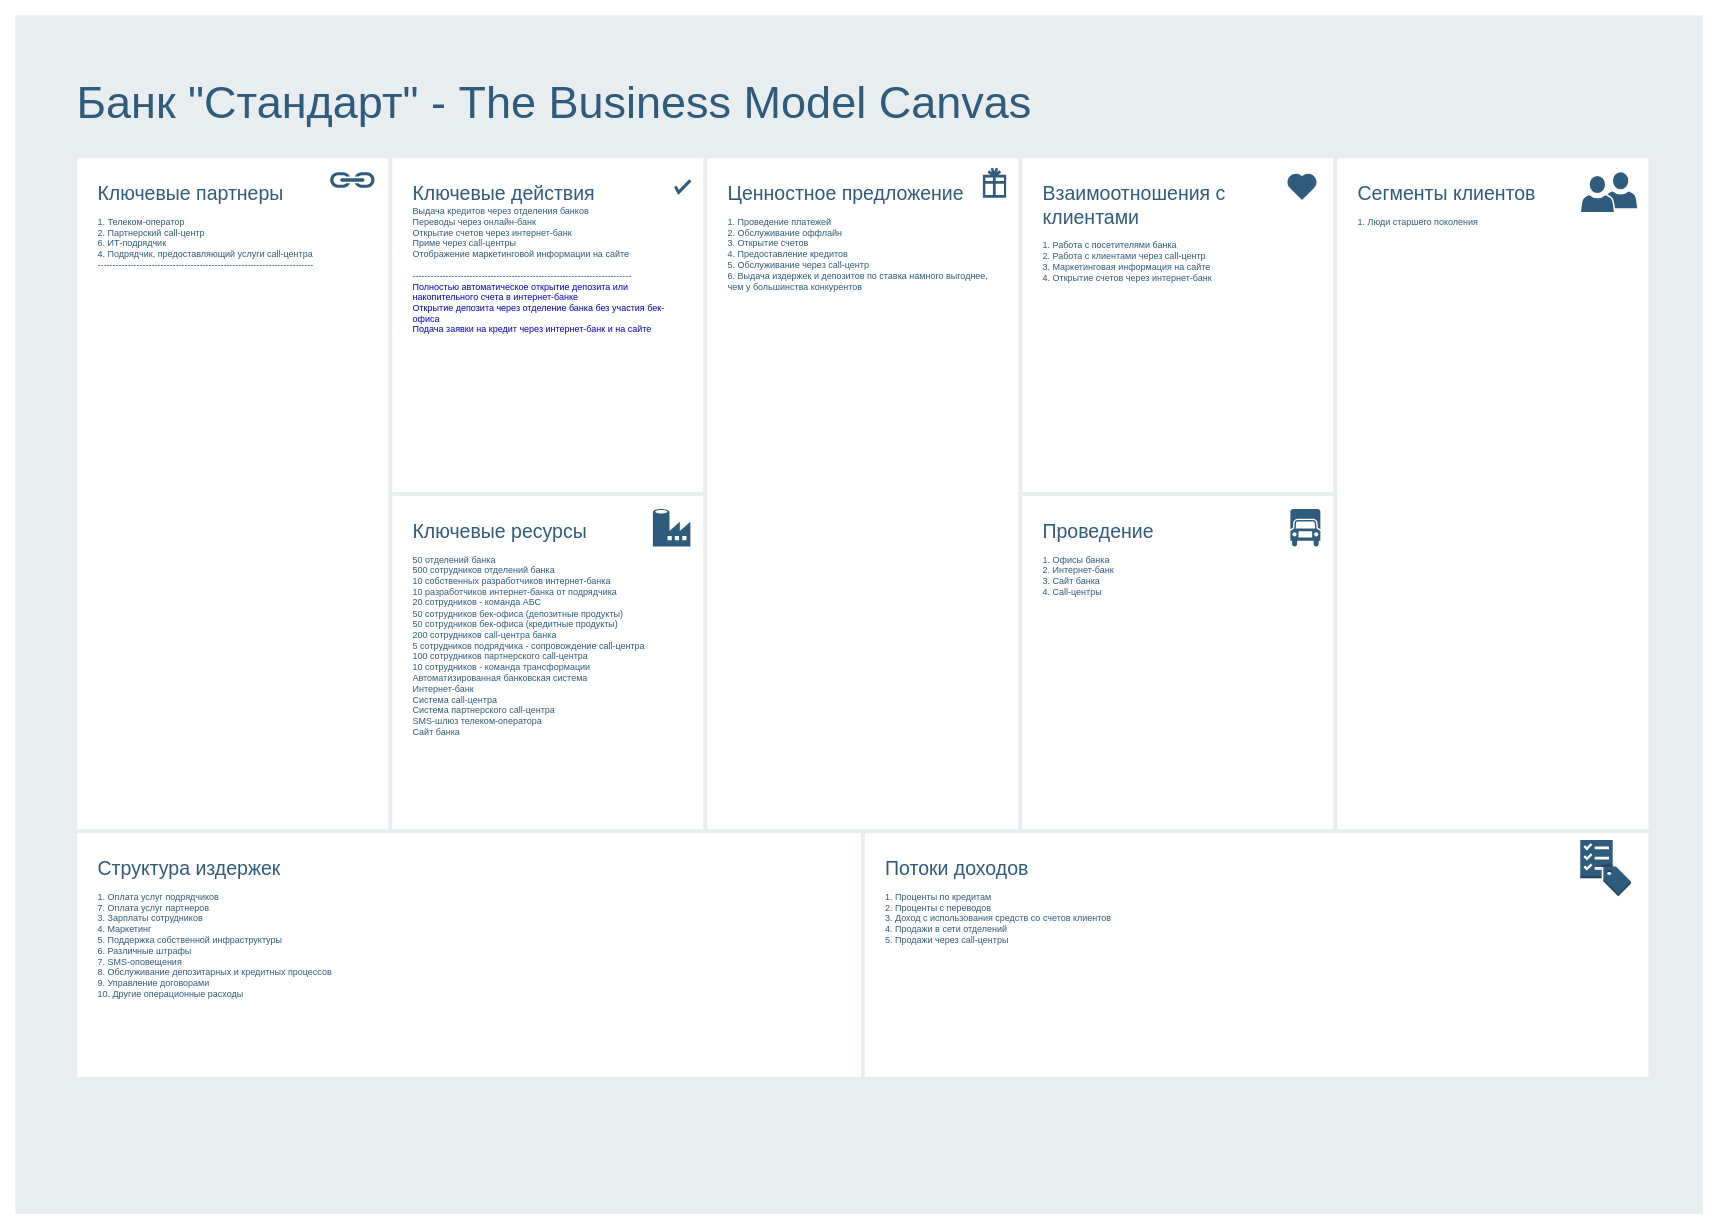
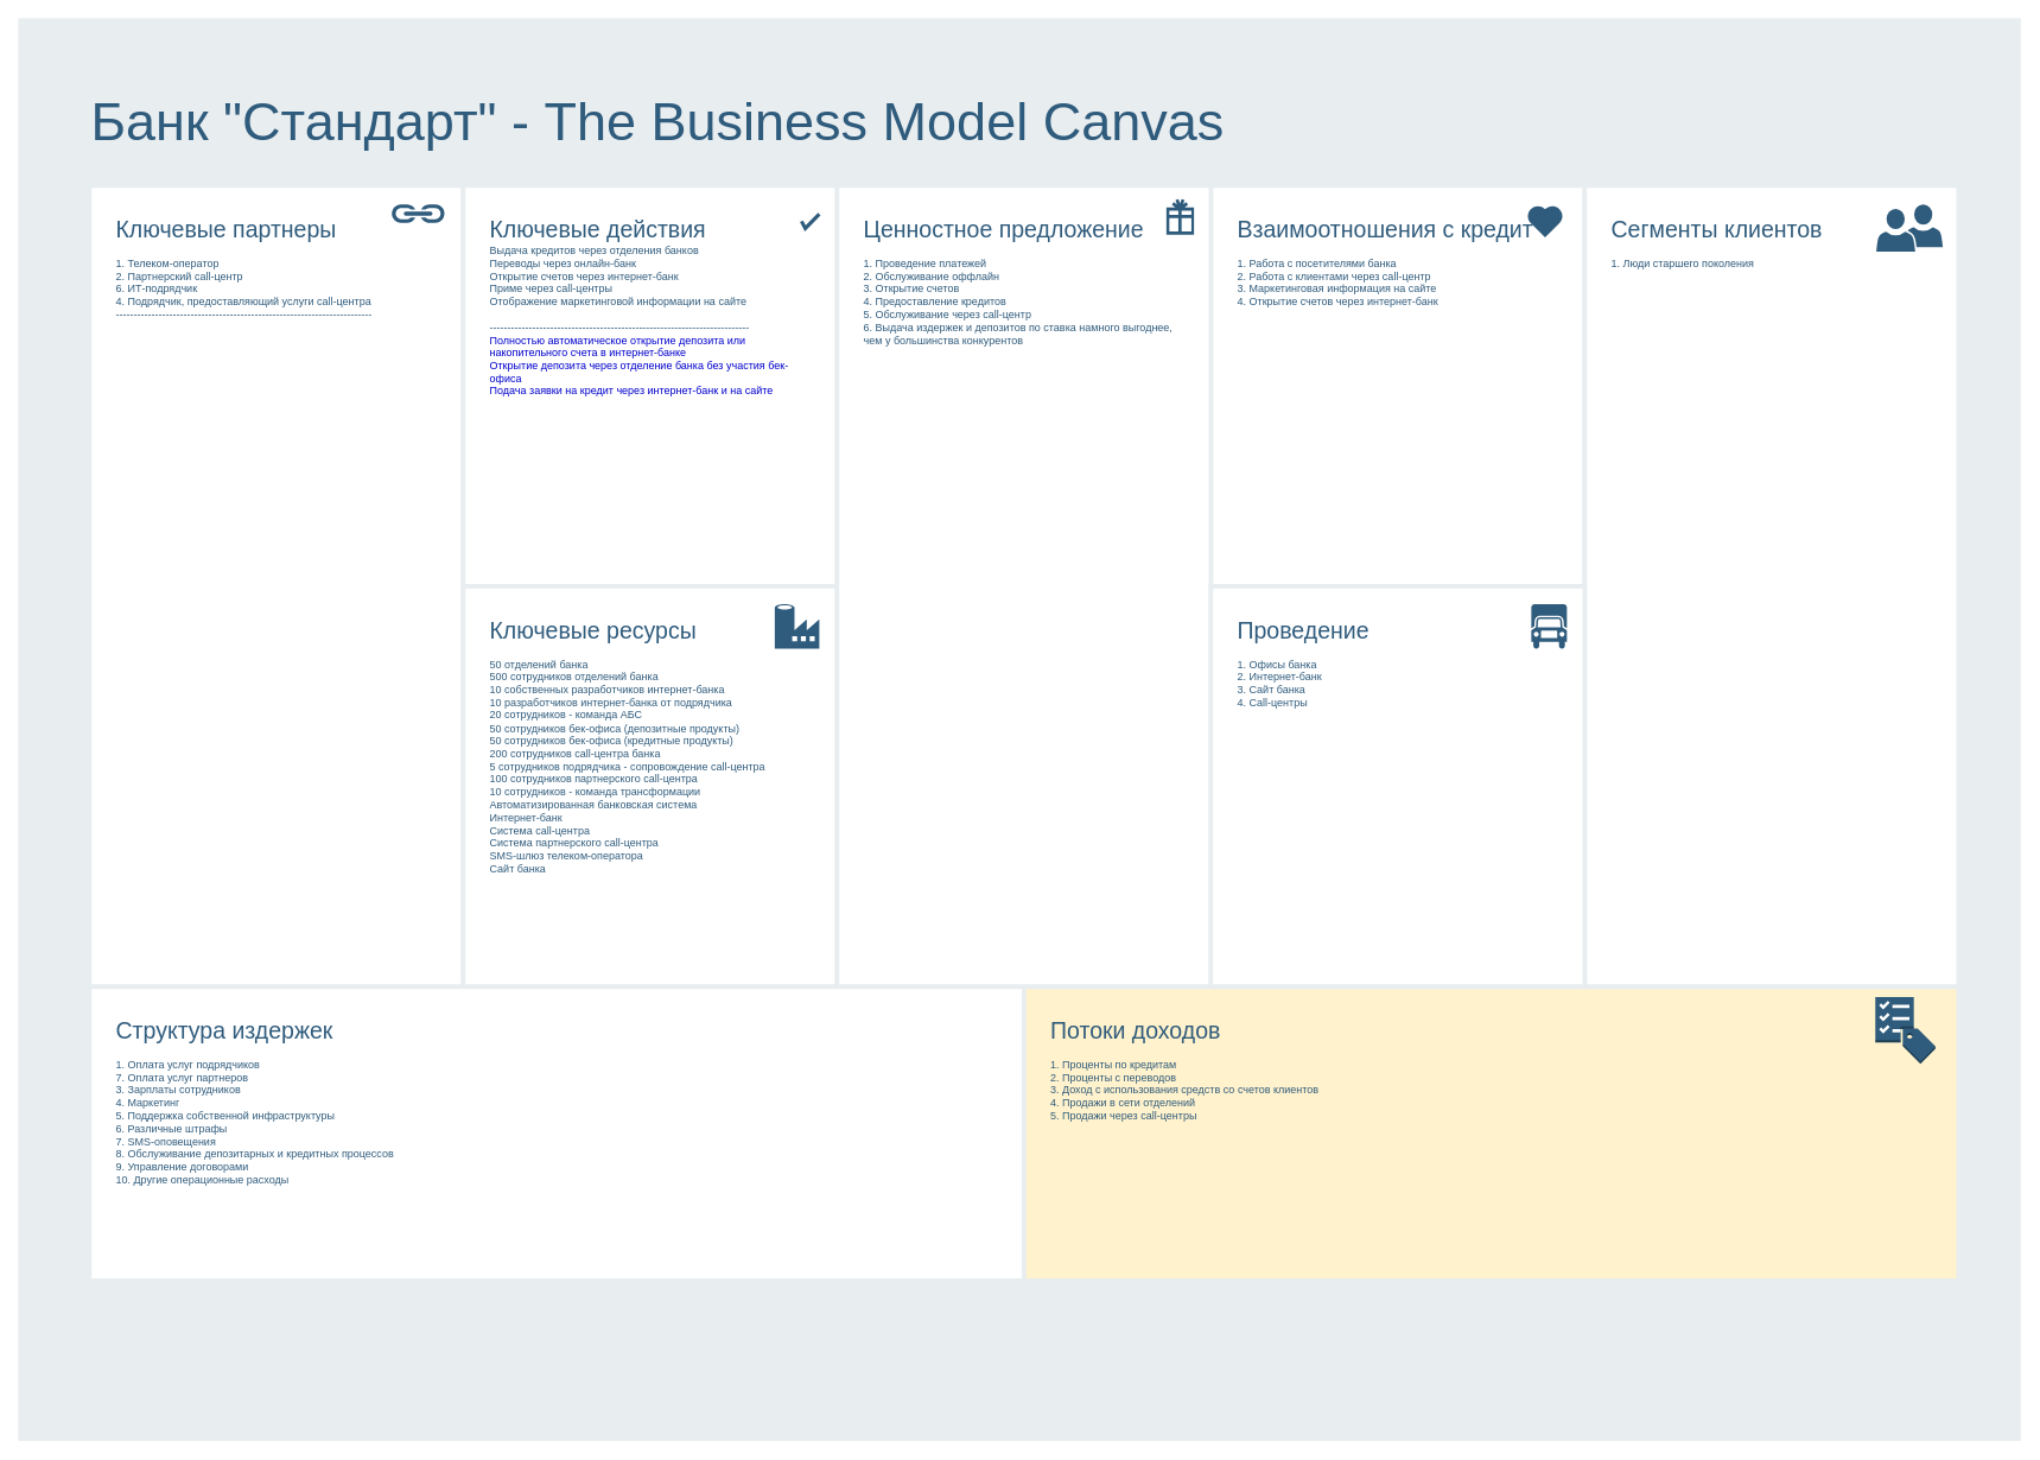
- <mxCell id="3" value="&lt;div style=&quot;font-size: 26px&quot;&gt;&lt;font style=&quot;font-size: 26px&quot;&gt;Взаимоотношения с клиентами&lt;/font&gt;&lt;/div&gt;&lt;div&gt;&lt;br&gt;&lt;/div&gt;&lt;div&gt;1. Работа с посетителями банка &lt;br&gt;&lt;/div&gt;&lt;div&gt;2. Работа с клиентами через call-центр&lt;/div&gt;&lt;div&gt;3. Маркетинговая информация на сайте&lt;/div&gt;&lt;div&gt;4. Открытие счетов через интернет-банк&lt;/div&gt;" style="rounded=0;whiteSpace=wrap;html=1;shadow=0;labelBackgroundColor=none;strokeColor=#e8edf0;strokeWidth=5;fillColor=#ffffff;fontSize=12;fontColor=#2F5B7C;align=left;verticalAlign=top;spacing=30;" parent="1" vertex="1"><mxGeometry x="1360" y="208" width="420" height="450" as="geometry" /></mxCell>
+ <mxCell id="3" value="&lt;div style=&quot;font-size: 26px&quot;&gt;&lt;font style=&quot;font-size: 26px&quot;&gt;Взаимоотношения с кредит&lt;/font&gt;&lt;/div&gt;&lt;div&gt;&lt;br&gt;&lt;/div&gt;&lt;div&gt;1. Работа с посетителями банка &lt;br&gt;&lt;/div&gt;&lt;div&gt;2. Работа с клиентами через call-центр&lt;/div&gt;&lt;div&gt;3. Маркетинговая информация на сайте&lt;/div&gt;&lt;div&gt;4. Открытие счетов через интернет-банк&lt;/div&gt;" style="rounded=0;whiteSpace=wrap;html=1;shadow=0;labelBackgroundColor=none;strokeColor=#e8edf0;strokeWidth=5;fillColor=#ffffff;fontSize=12;fontColor=#2F5B7C;align=left;verticalAlign=top;spacing=30;" parent="1" vertex="1"><mxGeometry x="1360" y="208" width="420" height="450" as="geometry" /></mxCell>
- <mxCell id="11" value="&lt;div style=&quot;font-size: 26px&quot;&gt;&lt;font style=&quot;font-size: 26px&quot;&gt;Потоки доходов&lt;/font&gt;&lt;/div&gt;&lt;div&gt;&lt;br&gt;&lt;/div&gt;&lt;div&gt;1. Проценты по кредитам&lt;/div&gt;&lt;div&gt;2. Проценты с переводов&lt;/div&gt;&lt;div&gt;3. Доход с использования средств со счетов клиентов&lt;/div&gt;&lt;div&gt;4. Продажи в сети отделений&lt;/div&gt;&lt;div&gt;5. Продажи через call-центры&lt;/div&gt;" style="rounded=0;whiteSpace=wrap;html=1;shadow=0;labelBackgroundColor=none;strokeColor=#e8edf0;strokeWidth=5;fillColor=#ffffff;fontSize=12;fontColor=#2F5B7C;align=left;verticalAlign=top;spacing=30;" parent="1" vertex="1"><mxGeometry x="1150" y="1108" width="1050" height="330" as="geometry" /></mxCell>
+ <mxCell id="11" value="&lt;div style=&quot;font-size: 26px&quot;&gt;&lt;font style=&quot;font-size: 26px&quot;&gt;Потоки доходов&lt;/font&gt;&lt;/div&gt;&lt;div&gt;&lt;br&gt;&lt;/div&gt;&lt;div&gt;1. Проценты по кредитам&lt;/div&gt;&lt;div&gt;2. Проценты с переводов&lt;/div&gt;&lt;div&gt;3. Доход с использования средств со счетов клиентов&lt;/div&gt;&lt;div&gt;4. Продажи в сети отделений&lt;/div&gt;&lt;div&gt;5. Продажи через call-центры&lt;/div&gt;" style="rounded=0;whiteSpace=wrap;html=1;shadow=0;labelBackgroundColor=none;strokeColor=#e8edf0;strokeWidth=5;fillColor=#fff2cc;fontSize=12;fontColor=#2F5B7C;align=left;verticalAlign=top;spacing=30;" parent="1" vertex="1"><mxGeometry x="1150" y="1108" width="1050" height="330" as="geometry" /></mxCell>
